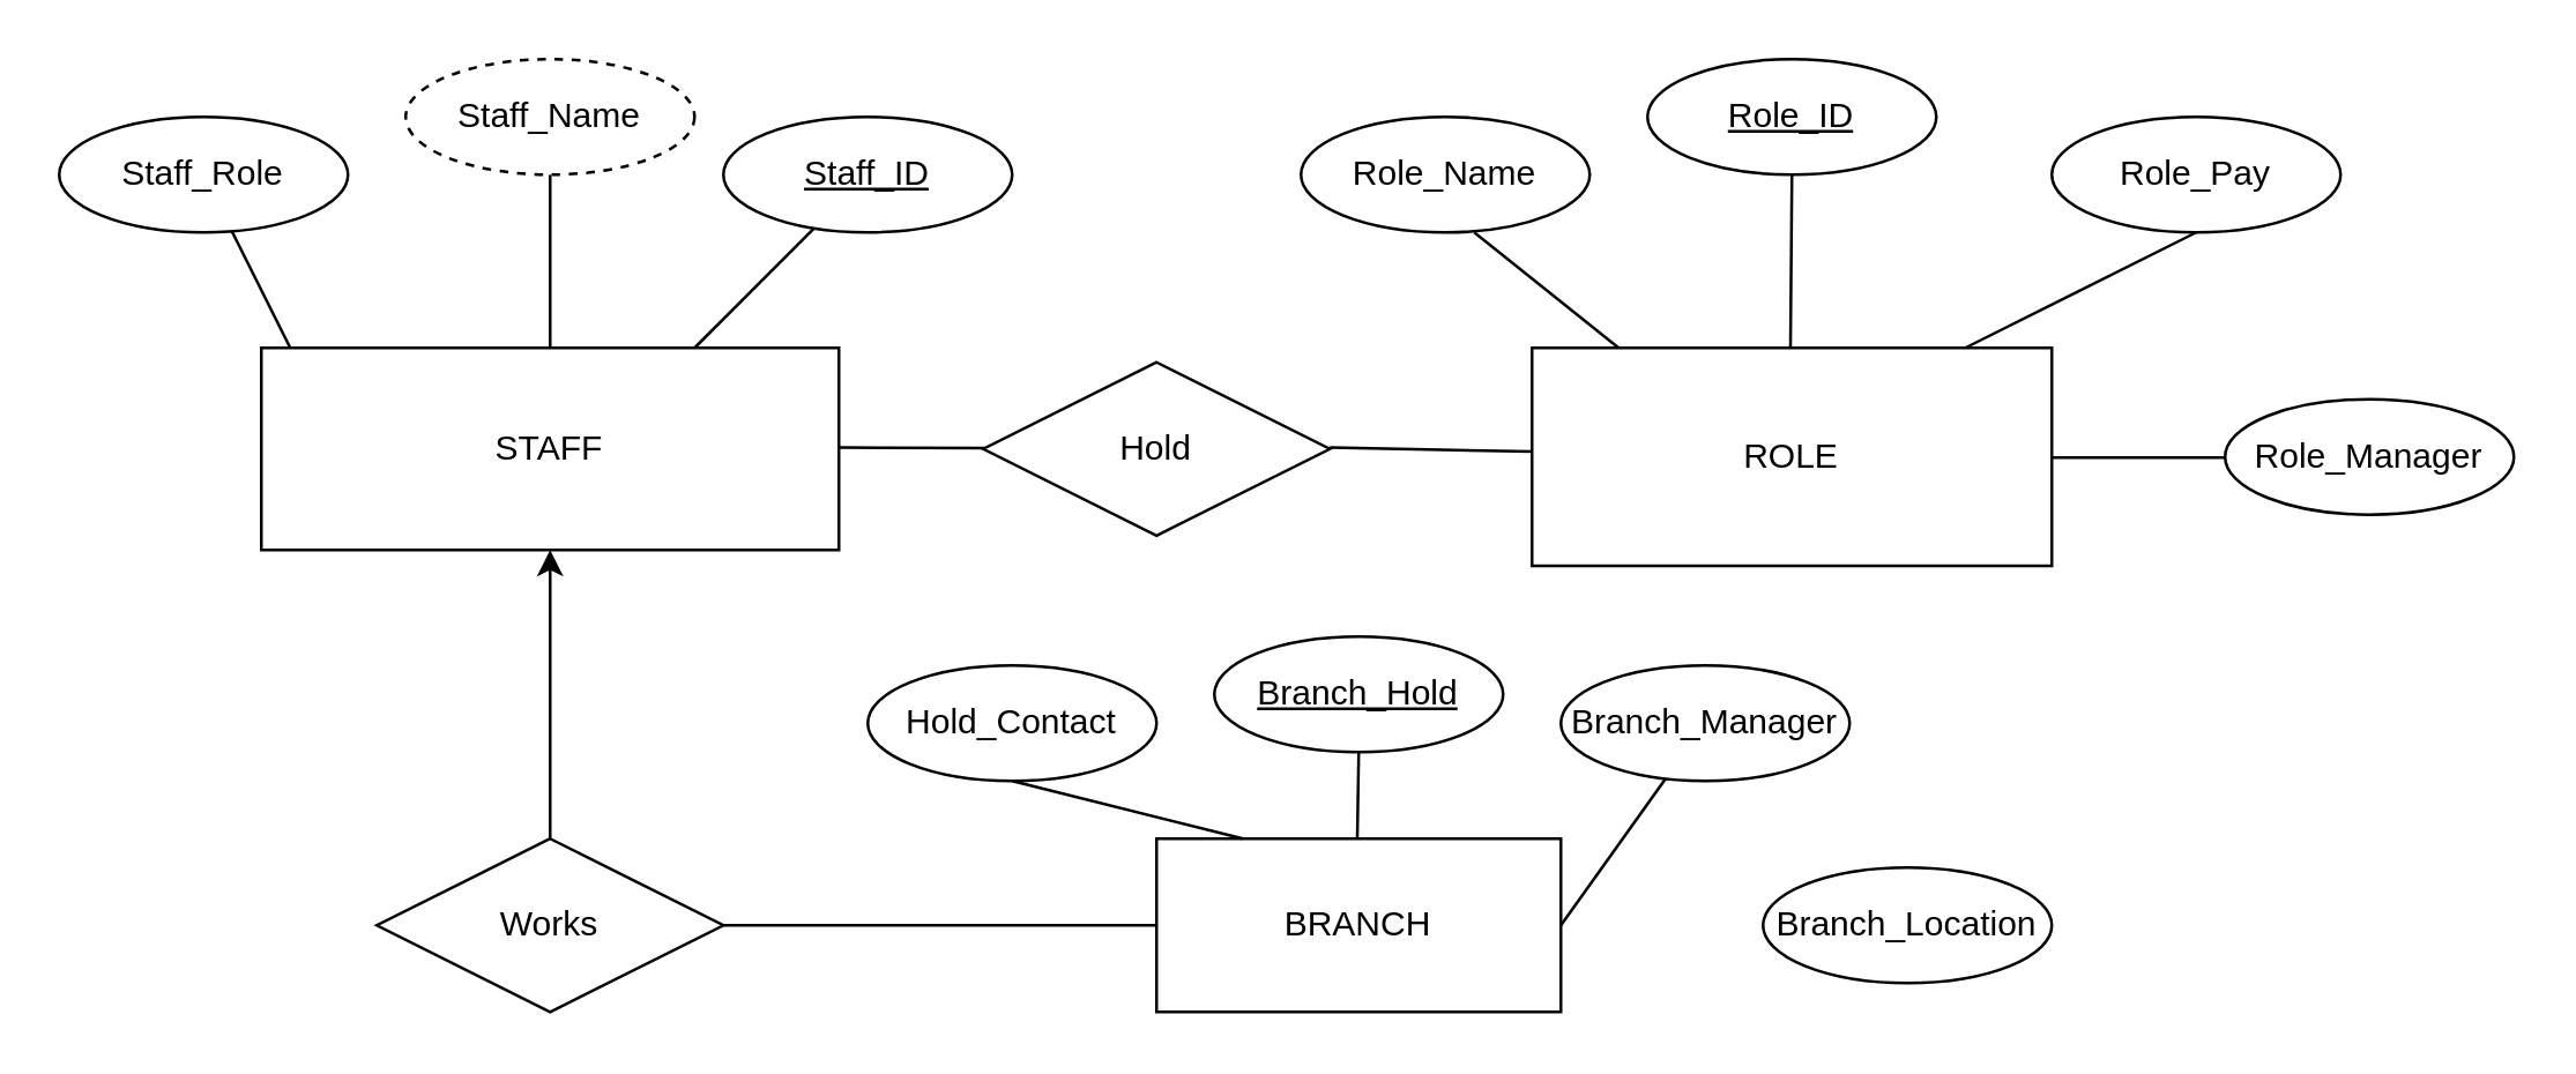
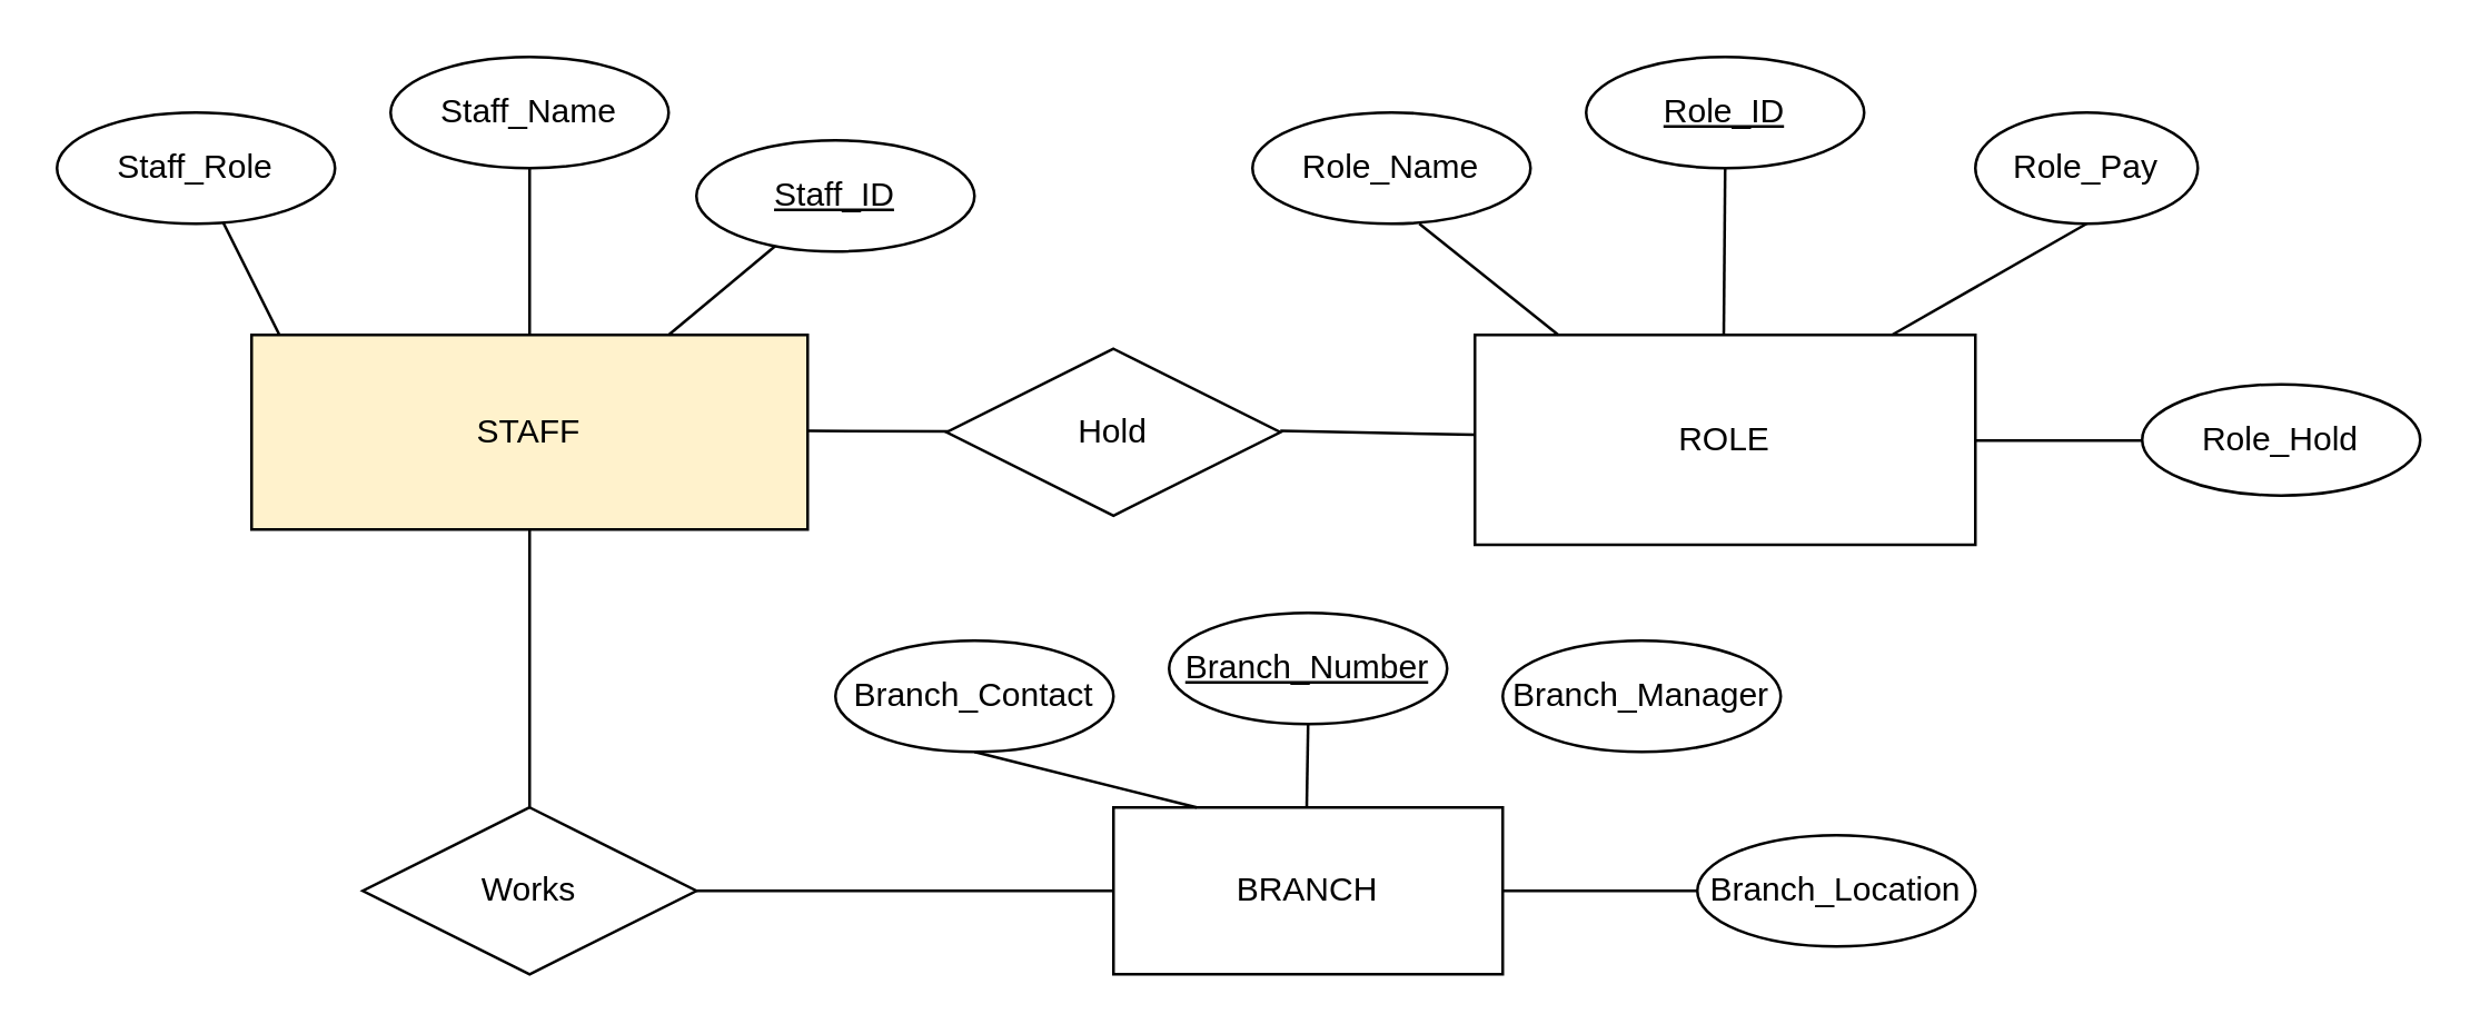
- <mxCell id="6" value="Staff_Name" style="ellipse;whiteSpace=wrap;html=1;align=center;labelBackgroundColor=none;dashed=1;" vertex="1" parent="1"><mxGeometry x="140" y="20" width="100" height="40" as="geometry" /></mxCell>
+ <mxCell id="6" value="Staff_Name" style="ellipse;whiteSpace=wrap;html=1;align=center;labelBackgroundColor=none;" vertex="1" parent="1"><mxGeometry x="140" y="20" width="100" height="40" as="geometry" /></mxCell>
- <mxCell id="4" value="Staff_ID" style="ellipse;whiteSpace=wrap;html=1;align=center;fontStyle=4;labelBackgroundColor=none;" vertex="1" parent="1"><mxGeometry x="250" y="40" width="100" height="40" as="geometry" /></mxCell>
+ <mxCell id="4" value="Staff_ID" style="ellipse;whiteSpace=wrap;html=1;align=center;fontStyle=4;labelBackgroundColor=none;" vertex="1" parent="1"><mxGeometry x="250" y="50" width="100" height="40" as="geometry" /></mxCell>
- <mxCell id="17" value="Role_Pay" style="ellipse;whiteSpace=wrap;html=1;align=center;" vertex="1" parent="1"><mxGeometry x="710" y="40" width="100" height="40" as="geometry" /></mxCell>
+ <mxCell id="17" value="Role_Pay" style="ellipse;whiteSpace=wrap;html=1;align=center;" vertex="1" parent="1"><mxGeometry x="710" y="40" width="80" height="40" as="geometry" /></mxCell>
- <mxCell id="2" value="STAFF" style="whiteSpace=wrap;html=1;align=center;labelBackgroundColor=none;" vertex="1" parent="1"><mxGeometry x="90" y="120" width="200" height="70" as="geometry" /></mxCell>
+ <mxCell id="2" value="STAFF" style="whiteSpace=wrap;html=1;align=center;labelBackgroundColor=none;fillColor=#fff2cc;" vertex="1" parent="1"><mxGeometry x="90" y="120" width="200" height="70" as="geometry" /></mxCell>
- <mxCell id="19" value="Role_Manager" style="ellipse;whiteSpace=wrap;html=1;align=center;" vertex="1" parent="1"><mxGeometry x="770" y="137.75" width="100" height="40" as="geometry" /></mxCell>
+ <mxCell id="19" value="Role_Hold" style="ellipse;whiteSpace=wrap;html=1;align=center;" vertex="1" parent="1"><mxGeometry x="770" y="137.75" width="100" height="40" as="geometry" /></mxCell>
- <mxCell id="22" value="" style="endArrow=classic;html=1;rounded=0;exitX=0.5;exitY=0;exitDx=0;exitDy=0;entryX=0.5;entryY=1;entryDx=0;entryDy=0;" edge="1" parent="1" source="21" target="2"><mxGeometry relative="1" as="geometry"><mxPoint x="270" y="250" as="sourcePoint" /><mxPoint x="430" y="250" as="targetPoint" /></mxGeometry></mxCell>
+ <mxCell id="22" value="" style="endArrow=none;html=1;rounded=0;exitX=0.5;exitY=0;exitDx=0;exitDy=0;entryX=0.5;entryY=1;entryDx=0;entryDy=0;" edge="1" parent="1" source="21" target="2"><mxGeometry relative="1" as="geometry"><mxPoint x="270" y="250" as="sourcePoint" /><mxPoint x="430" y="250" as="targetPoint" /></mxGeometry></mxCell>
- <mxCell id="25" value="Branch_Hold" style="ellipse;whiteSpace=wrap;html=1;align=center;fontStyle=4;" vertex="1" parent="1"><mxGeometry x="420" y="220" width="100" height="40" as="geometry" /></mxCell>
+ <mxCell id="25" value="Branch_Number" style="ellipse;whiteSpace=wrap;html=1;align=center;fontStyle=4;" vertex="1" parent="1"><mxGeometry x="420" y="220" width="100" height="40" as="geometry" /></mxCell>
- <mxCell id="27" value="Hold_Contact" style="ellipse;whiteSpace=wrap;html=1;align=center;" vertex="1" parent="1"><mxGeometry x="300" y="230" width="100" height="40" as="geometry" /></mxCell>
+ <mxCell id="27" value="Branch_Contact" style="ellipse;whiteSpace=wrap;html=1;align=center;" vertex="1" parent="1"><mxGeometry x="300" y="230" width="100" height="40" as="geometry" /></mxCell>
- <mxCell id="31" value="" style="endArrow=none;html=1;rounded=0;exitX=1;exitY=0.5;exitDx=0;exitDy=0;" edge="1" parent="1" source="24" target="28"><mxGeometry relative="1" as="geometry"><mxPoint x="540" y="315" as="sourcePoint" /><mxPoint x="670" y="315" as="targetPoint" /></mxGeometry></mxCell>
+ <mxCell id="31" value="" style="endArrow=none;html=1;rounded=0;exitX=1;exitY=0.5;exitDx=0;exitDy=0;" edge="1" parent="1" source="24" target="32"><mxGeometry relative="1" as="geometry"><mxPoint x="540" y="315" as="sourcePoint" /><mxPoint x="670" y="315" as="targetPoint" /></mxGeometry></mxCell>
